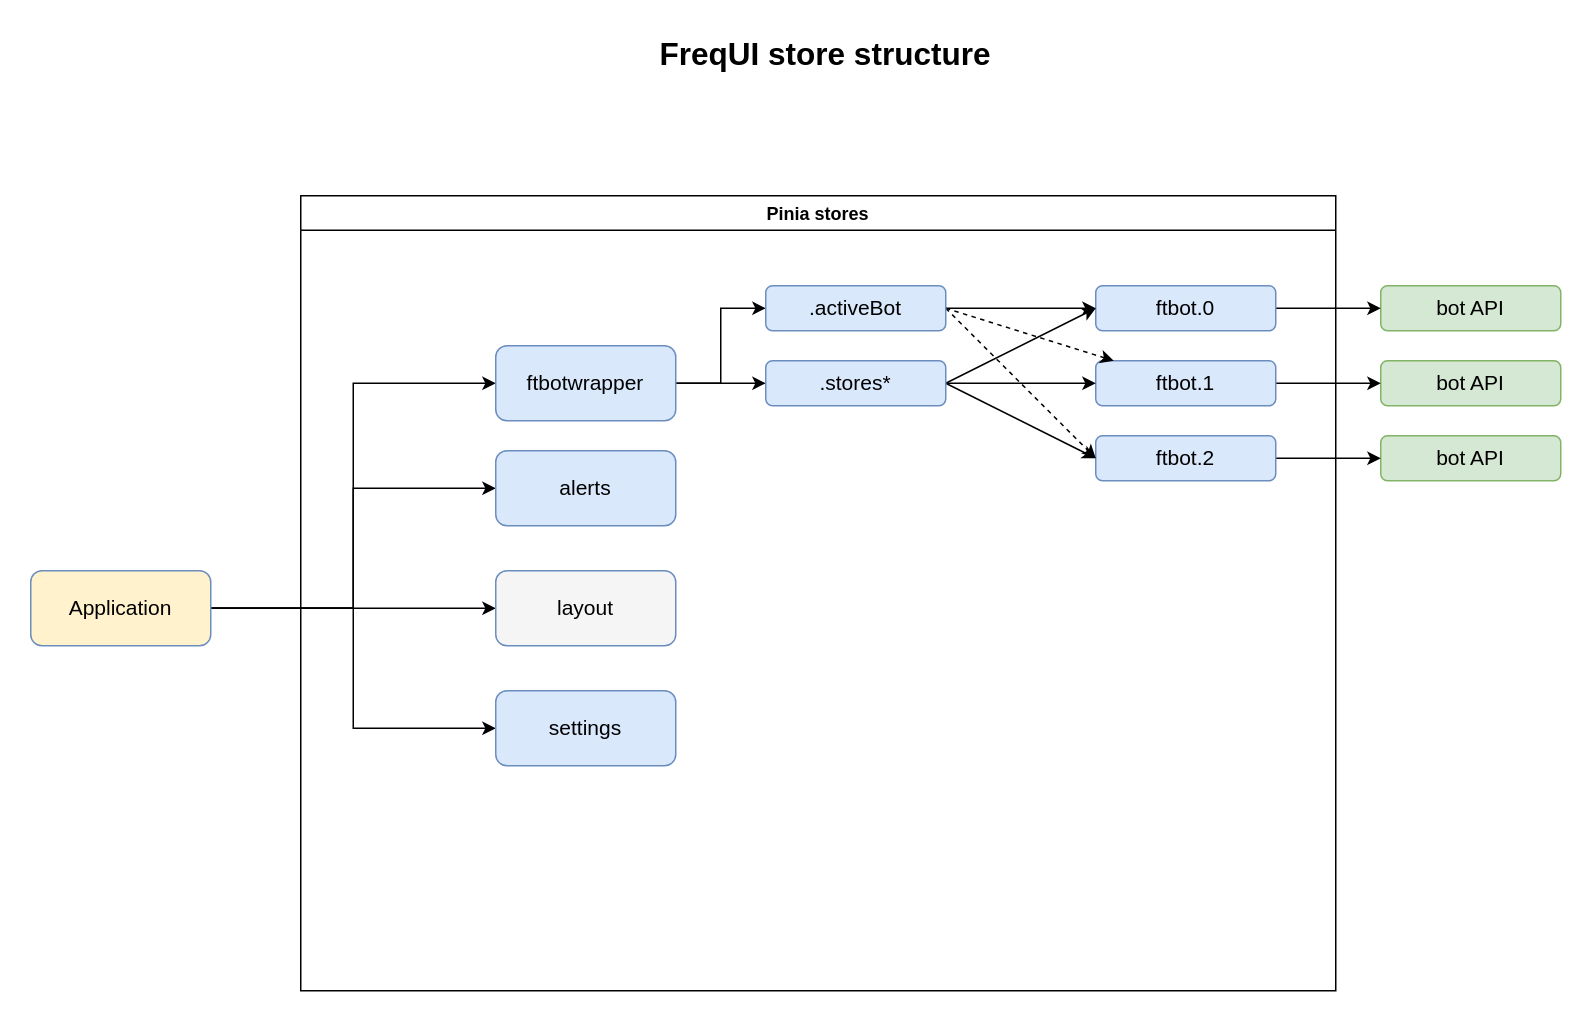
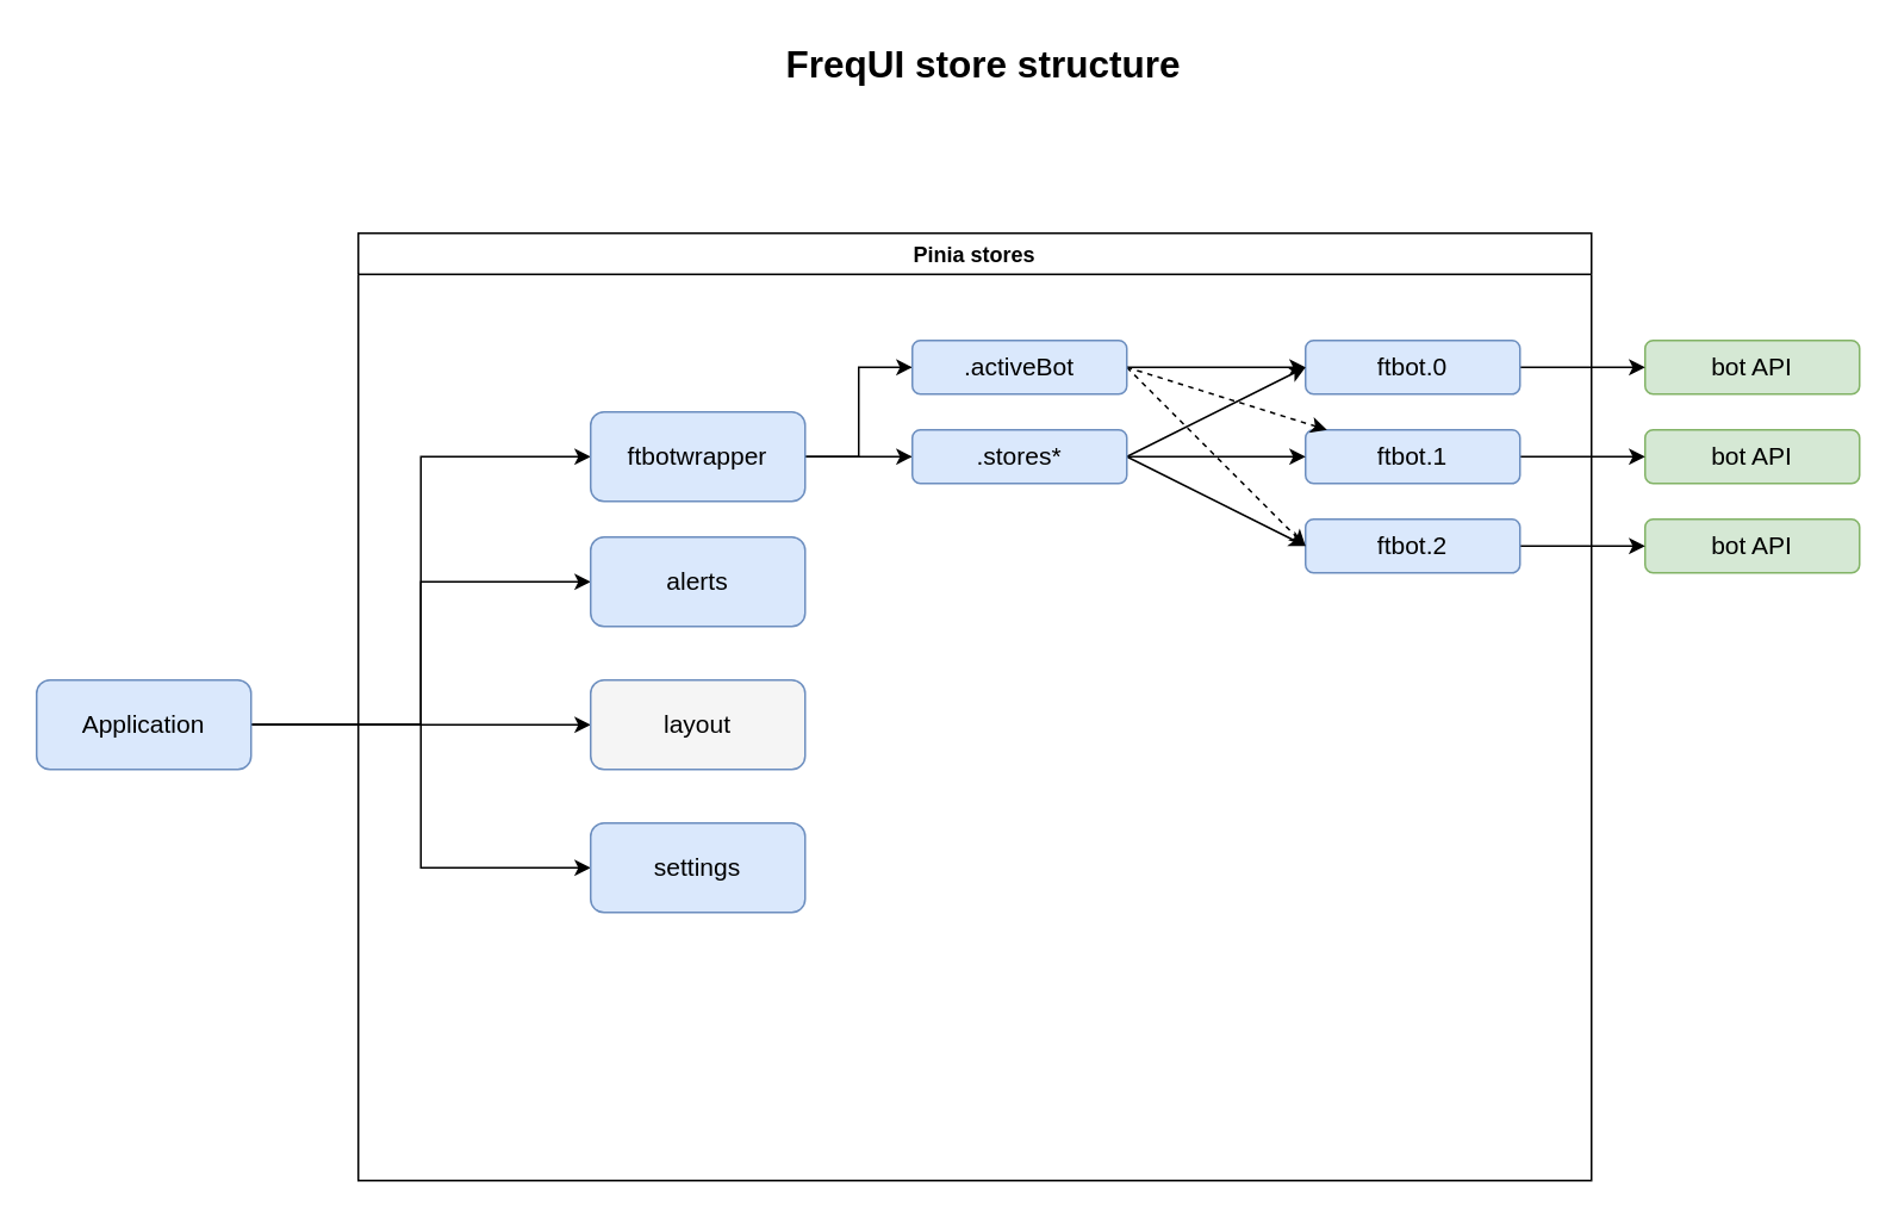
- <mxCell id="7" value="Application" style="rounded=1;whiteSpace=wrap;html=1;fontSize=14;fillColor=#fff2cc;strokeColor=#6c8ebf;" parent="1" vertex="1"><mxGeometry x="20" y="380" width="120" height="50" as="geometry" /></mxCell>
+ <mxCell id="7" value="Application" style="rounded=1;whiteSpace=wrap;html=1;fontSize=14;fillColor=#dae8fc;strokeColor=#6c8ebf;" parent="1" vertex="1"><mxGeometry x="20" y="380" width="120" height="50" as="geometry" /></mxCell>
